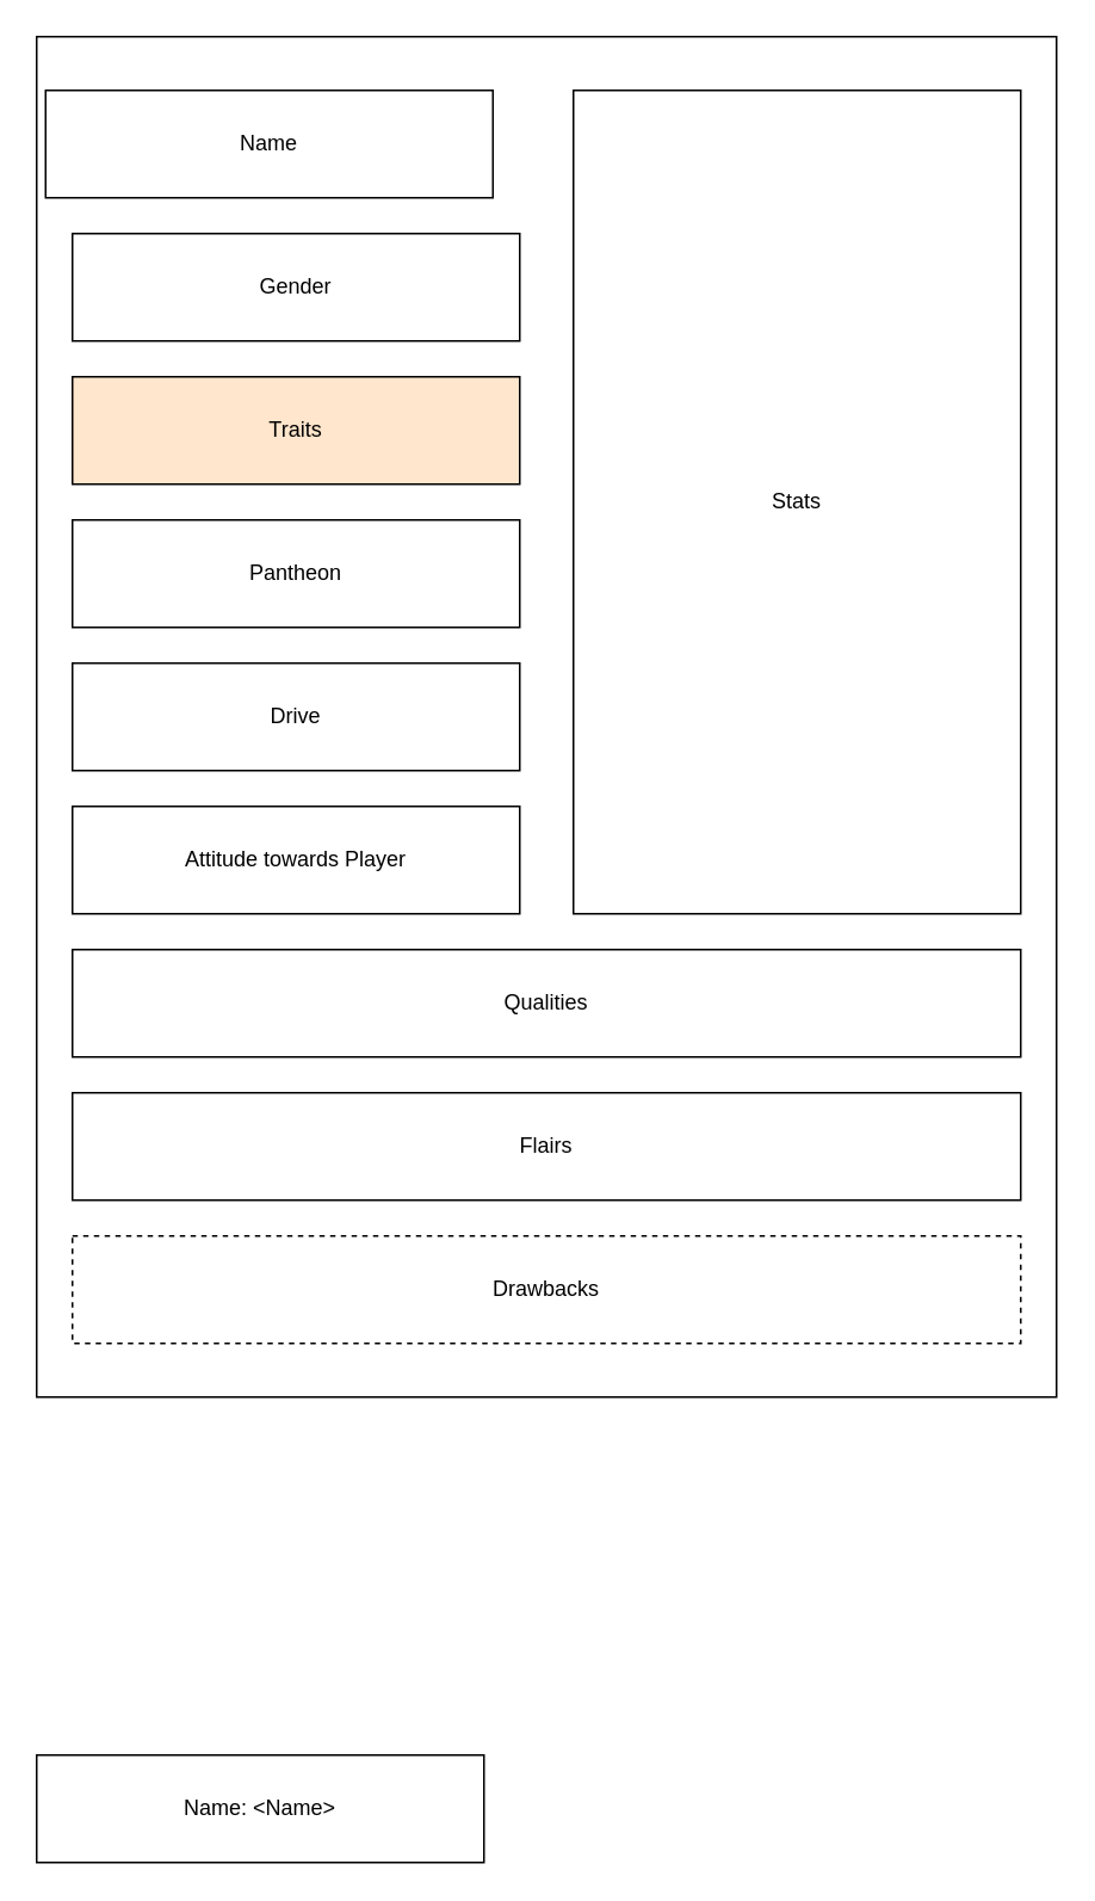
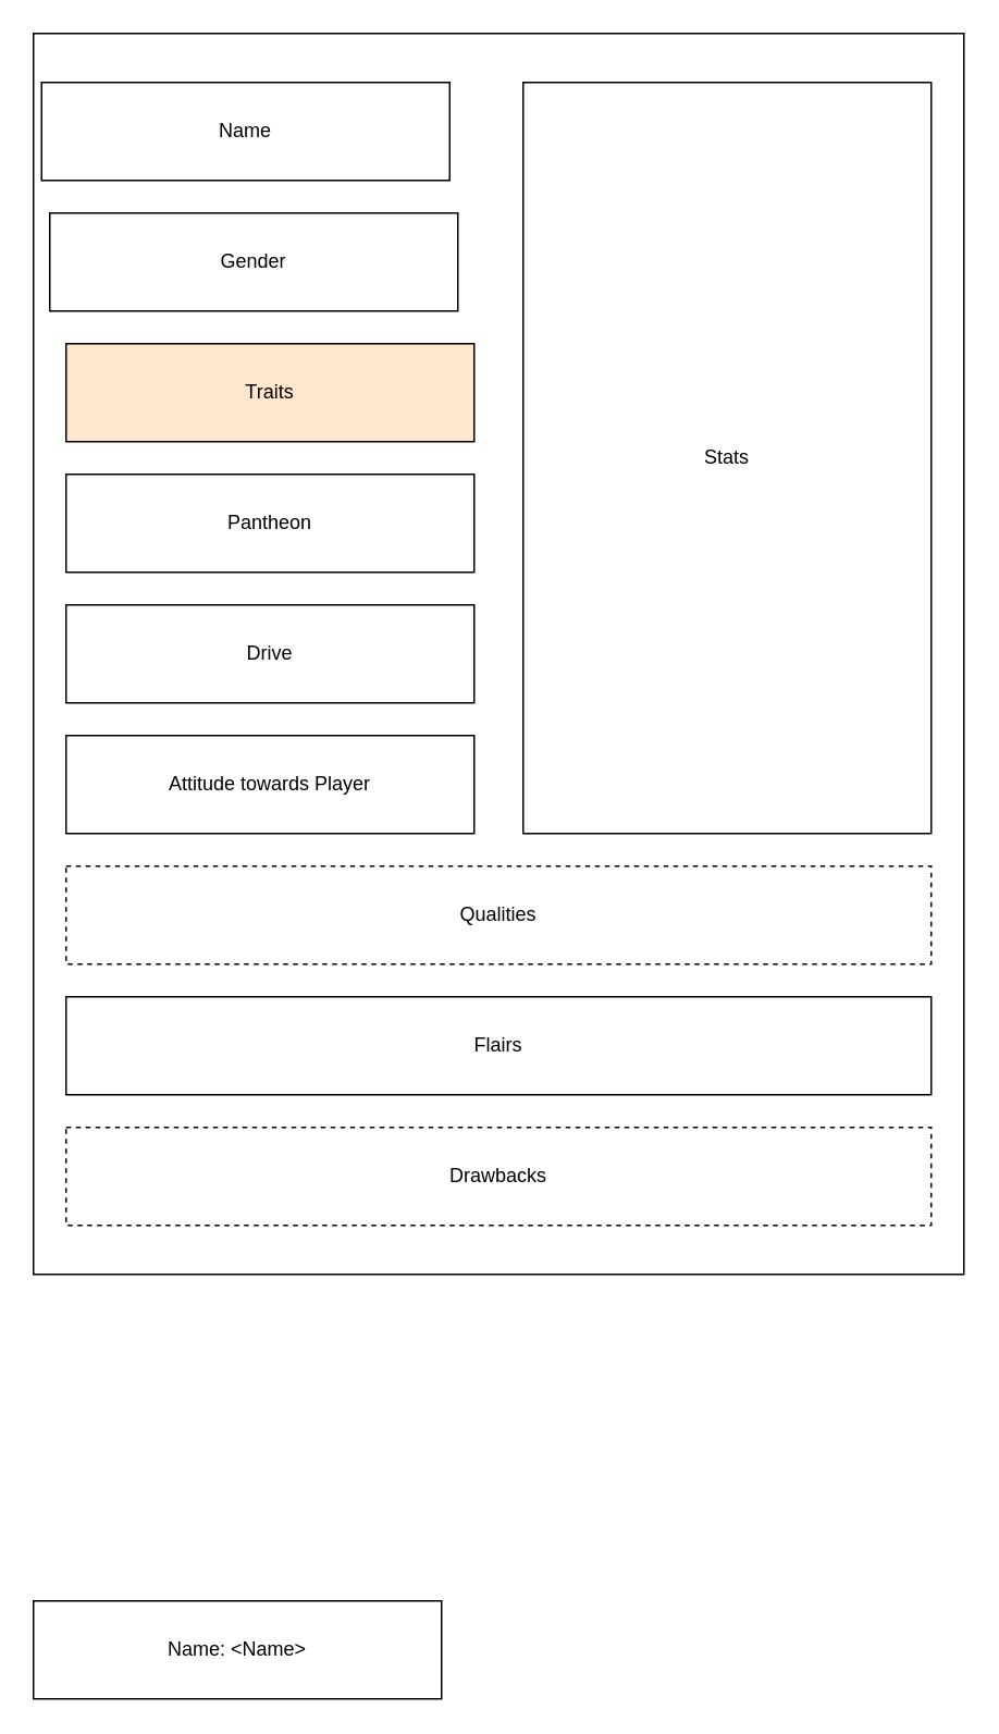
- <mxCell id="4" value="Gender" style="rounded=0;whiteSpace=wrap;html=1;" vertex="1" parent="1"><mxGeometry x="40" y="130" width="250" height="60" as="geometry" /></mxCell>
+ <mxCell id="4" value="Gender" style="rounded=0;whiteSpace=wrap;html=1;" vertex="1" parent="1"><mxGeometry x="30" y="130" width="250" height="60" as="geometry" /></mxCell>
- <mxCell id="11" value="Qualities" style="rounded=0;whiteSpace=wrap;html=1;" vertex="1" parent="1"><mxGeometry x="40" y="530" width="530" height="60" as="geometry" /></mxCell>
+ <mxCell id="11" value="Qualities" style="rounded=0;whiteSpace=wrap;html=1;dashed=1;" vertex="1" parent="1"><mxGeometry x="40" y="530" width="530" height="60" as="geometry" /></mxCell>
